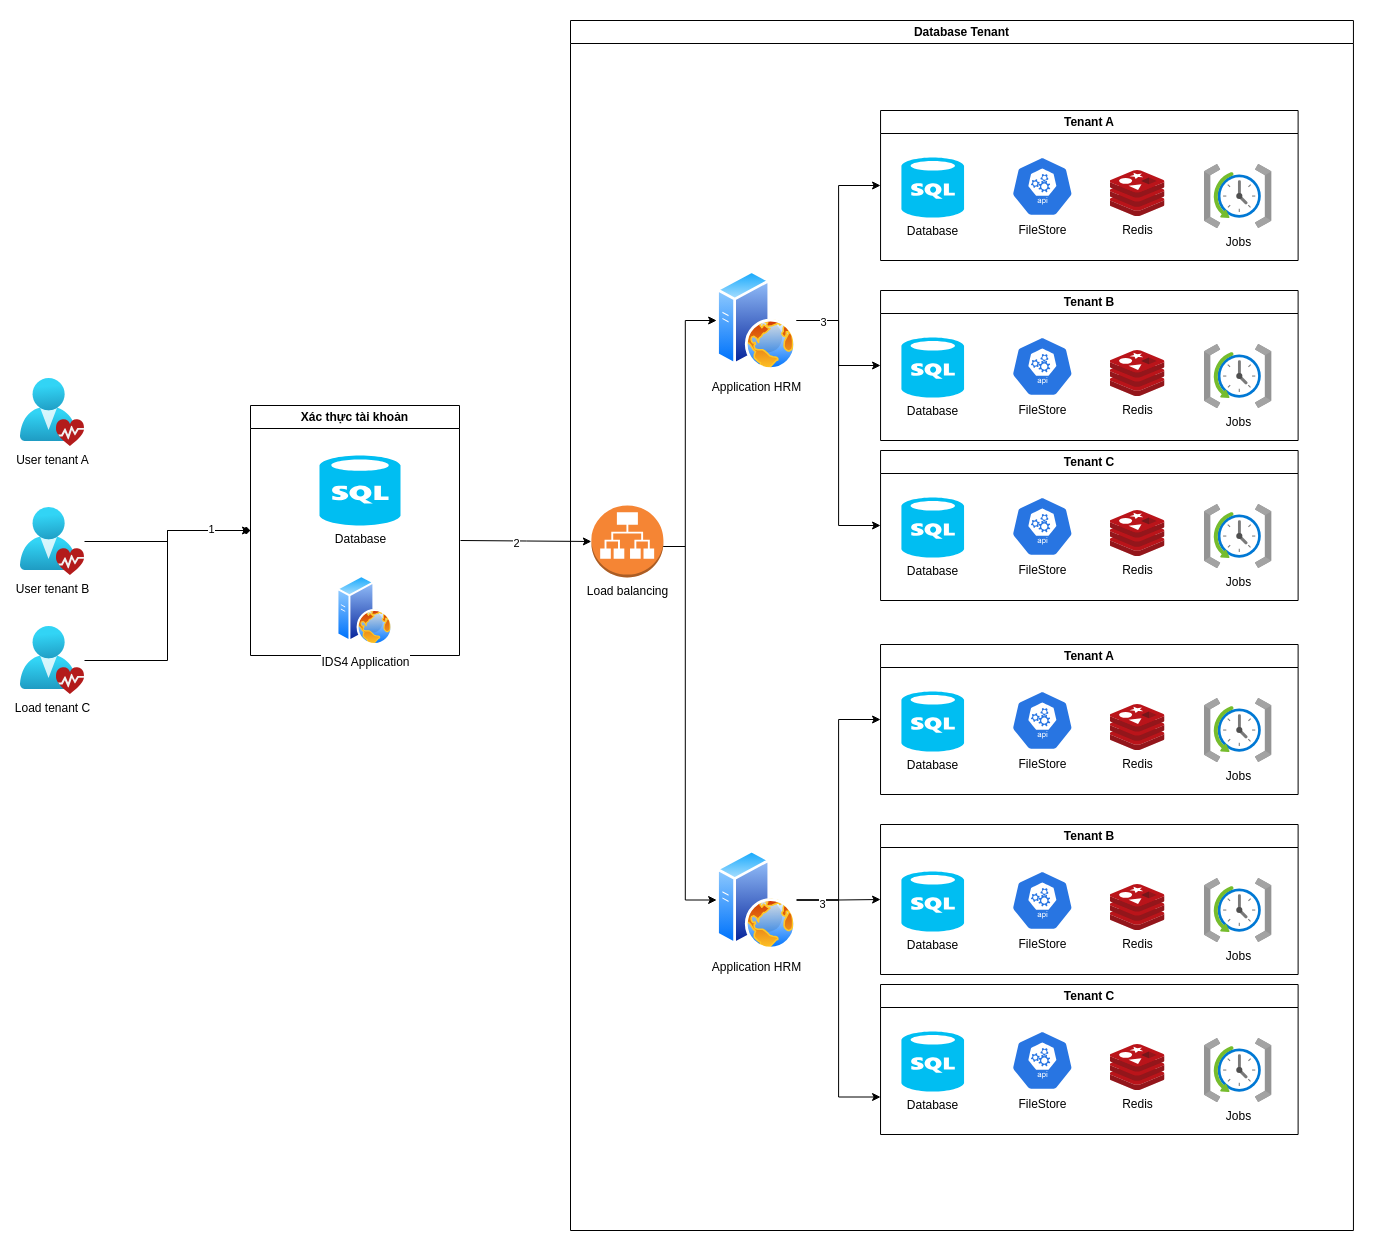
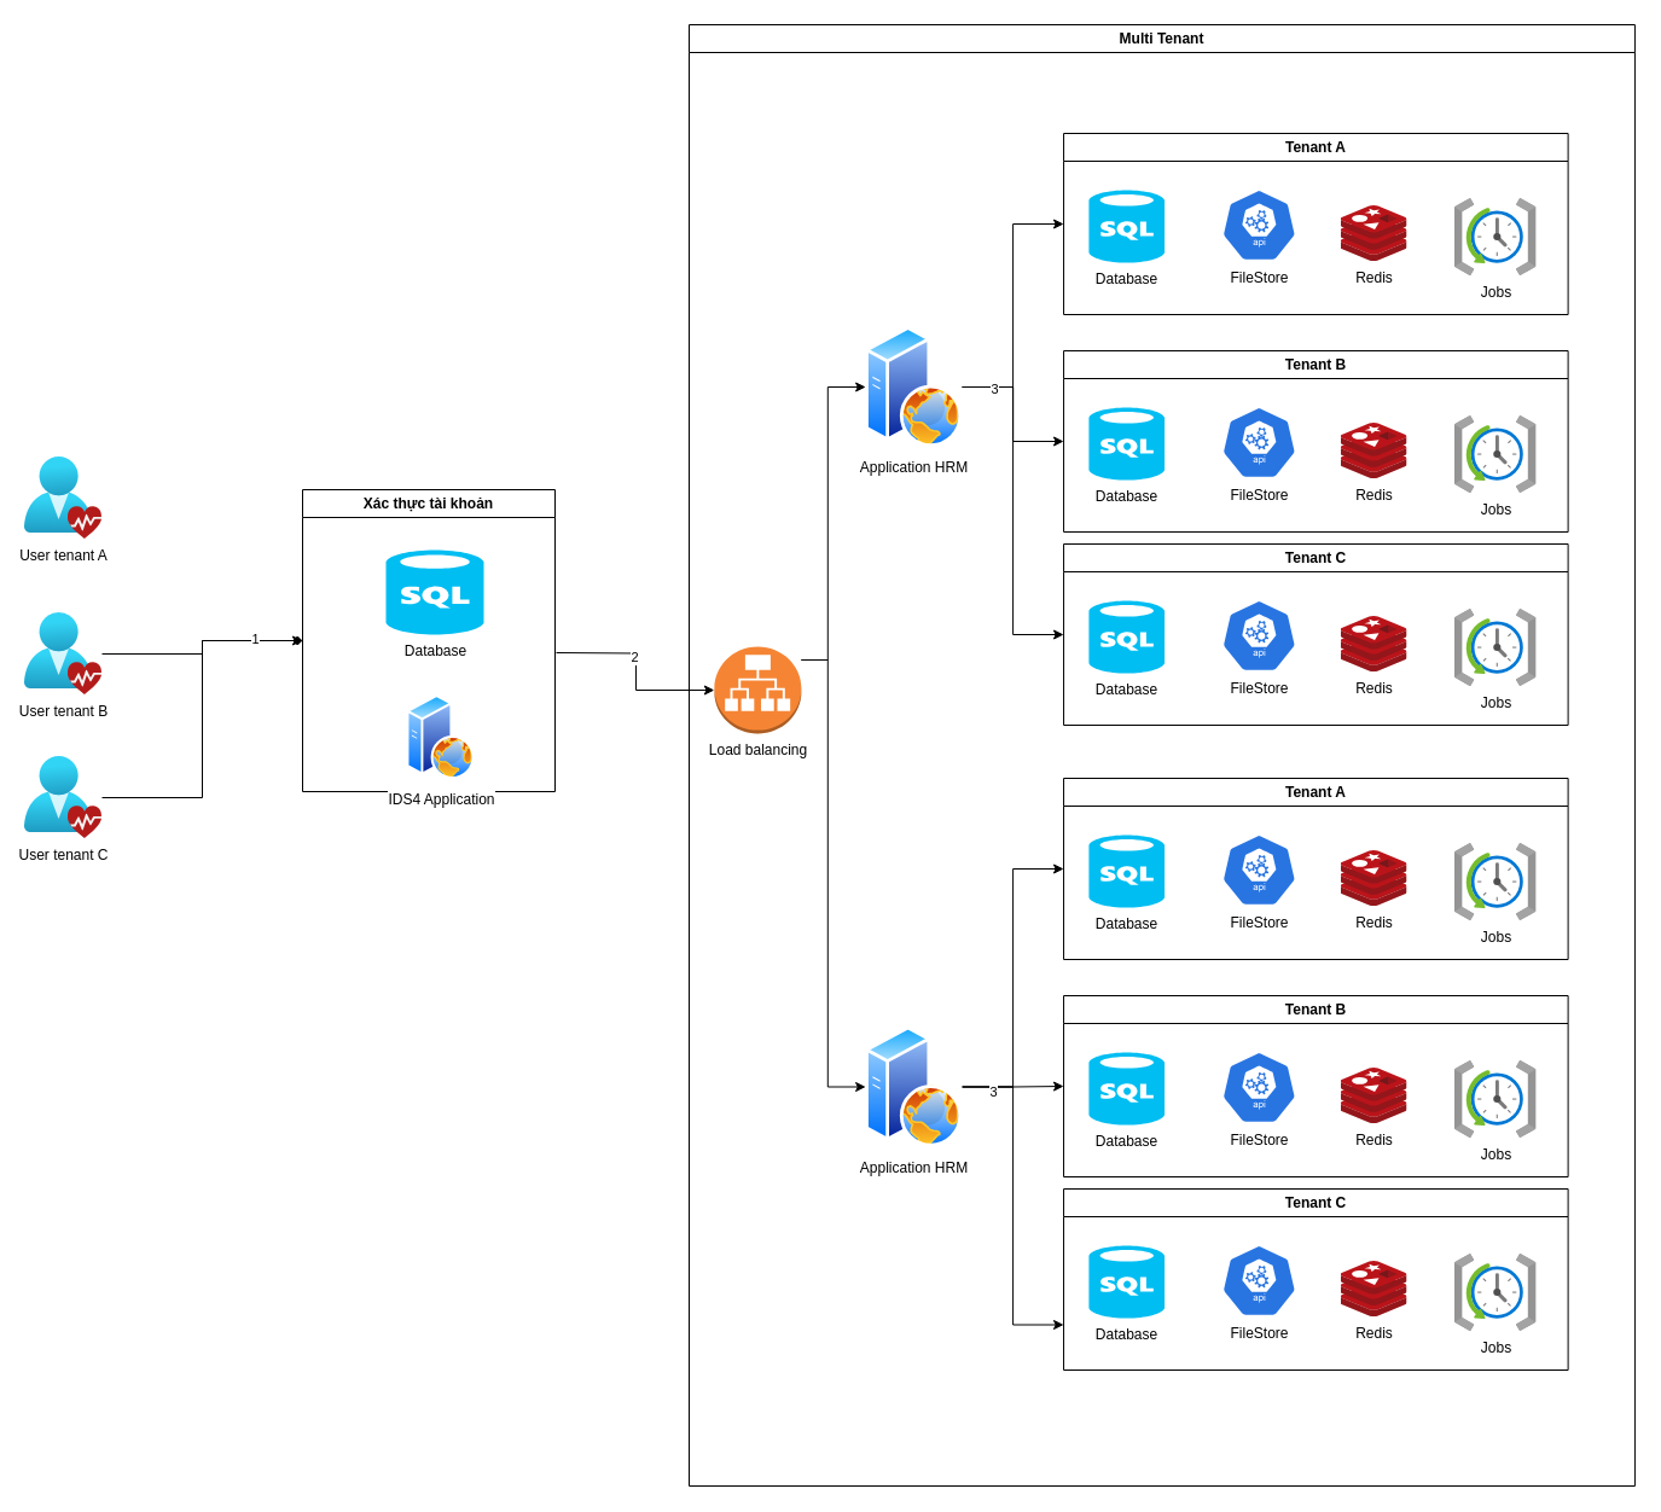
- <mxCell id="48" value="Database Tenant" style="swimlane;whiteSpace=wrap;html=1;" vertex="1" parent="2"><mxGeometry width="782.94" height="1210" as="geometry" /></mxCell>
+ <mxCell id="48" value="Multi Tenant" style="swimlane;whiteSpace=wrap;html=1;" vertex="1" parent="2"><mxGeometry width="782.94" height="1210" as="geometry" /></mxCell>
- <mxCell id="25" value="Load balancing" style="outlineConnect=0;dashed=0;verticalLabelPosition=bottom;verticalAlign=top;align=center;html=1;shape=mxgraph.aws3.application_load_balancer;fillColor=#F58534;gradientColor=none;" vertex="1" parent="2"><mxGeometry x="20.878" y="485" width="72.03" height="72" as="geometry" /></mxCell>
+ <mxCell id="25" value="Load balancing" style="outlineConnect=0;dashed=0;verticalLabelPosition=bottom;verticalAlign=top;align=center;html=1;shape=mxgraph.aws3.application_load_balancer;fillColor=#F58534;gradientColor=none;" vertex="1" parent="2"><mxGeometry x="20.878" y="515" width="72.03" height="72" as="geometry" /></mxCell>
- <mxCell id="52" value="Load tenant C" style="image;aspect=fixed;html=1;points=[];align=center;fontSize=12;image=img/lib/azure2/intune/Tenant_Status.svg;" vertex="1" parent="1"><mxGeometry x="20" y="626" width="64" height="68" as="geometry" /></mxCell>
+ <mxCell id="52" value="User tenant C" style="image;aspect=fixed;html=1;points=[];align=center;fontSize=12;image=img/lib/azure2/intune/Tenant_Status.svg;" vertex="1" parent="1"><mxGeometry x="20" y="626" width="64" height="68" as="geometry" /></mxCell>
